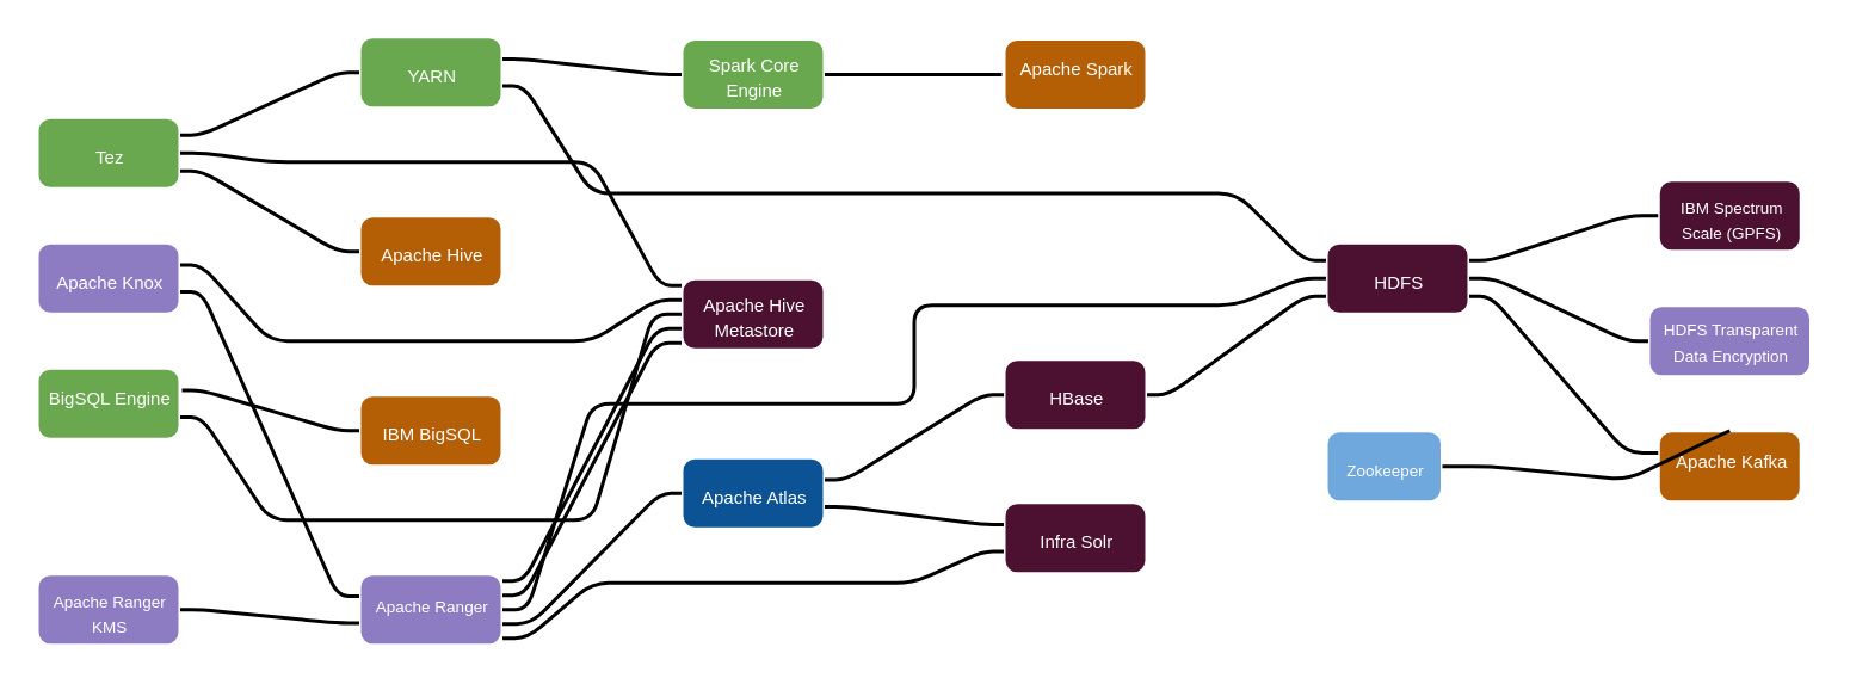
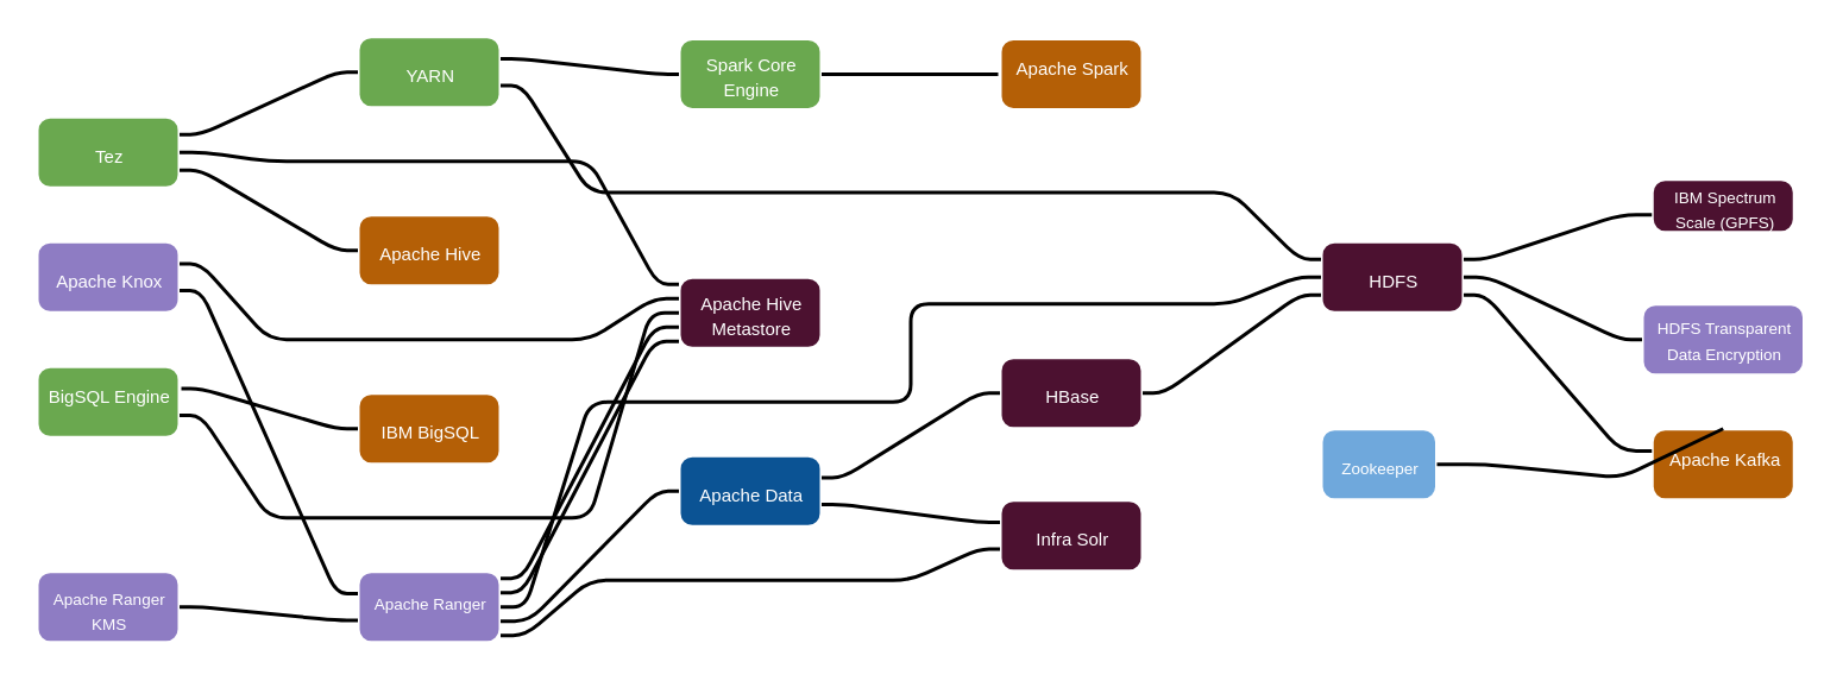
- <mxCell id="3" value="&lt;div style='width: 73.0px;height: 19.2px;word-break: break-word;'&gt;&lt;div align=&quot;center&quot;&gt;&lt;span style=&quot;font-family:Arial;text-decoration:none;color:#ffffff;font-size:9px; line-height: 0;&quot;&gt;&lt;span style=&quot;text-decoration:none; line-height: normal;&quot;&gt;IBM Spectrum Scale (GPFS)&lt;/span&gt;&lt;/span&gt;&lt;/div&gt;&lt;/div&gt;" style="shape=rect;rounded=1;arcSize=15;absoluteArcSize=1;shadow=0;strokeWidth=2;fillColor=#4c1130;strokeColor=#ffffff;opacity=100.0;html=1;nl2Br=0;verticalAlign=middle;align=center;spacingLeft=8.0;spacingRight=6;whiteSpace=wrap;gliffyId=4;" vertex="1" parent="1"><mxGeometry x="925.5" y="100" width="80" height="40" as="geometry" /></mxCell>
+ <mxCell id="3" value="&lt;div style='width: 73.0px;height: 19.2px;word-break: break-word;'&gt;&lt;div align=&quot;center&quot;&gt;&lt;span style=&quot;font-family:Arial;text-decoration:none;color:#ffffff;font-size:9px; line-height: 0;&quot;&gt;&lt;span style=&quot;text-decoration:none; line-height: normal;&quot;&gt;IBM Spectrum Scale (GPFS)&lt;/span&gt;&lt;/span&gt;&lt;/div&gt;&lt;/div&gt;" style="shape=rect;rounded=1;arcSize=15;absoluteArcSize=1;shadow=0;strokeWidth=2;fillColor=#4c1130;strokeColor=#ffffff;opacity=100.0;html=1;nl2Br=0;verticalAlign=middle;align=center;spacingLeft=8.0;spacingRight=6;whiteSpace=wrap;gliffyId=4;" vertex="1" parent="1"><mxGeometry x="925.5" y="100" width="80" height="30" as="geometry" /></mxCell>
- <mxCell id="19" value="&lt;div style='width: 73.0px;height: 10.4px;word-break: break-word;'&gt;&lt;div align=&quot;center&quot;&gt;&lt;span style=&quot;font-family:Arial;text-decoration:none;color:rgb(255, 255, 255);font-size:10px; line-height: normal;&quot;&gt; Apache Atlas&lt;/span&gt;&lt;/div&gt;&lt;/div&gt;" style="shape=rect;rounded=1;arcSize=15;absoluteArcSize=1;shadow=0;strokeWidth=2;fillColor=#0b5394;strokeColor=#ffffff;opacity=100.0;html=1;nl2Br=0;verticalAlign=middle;align=center;spacingLeft=8.0;spacingRight=6;whiteSpace=wrap;gliffyId=61;" vertex="1" parent="1"><mxGeometry x="380" y="255" width="80" height="40" as="geometry" /></mxCell>
+ <mxCell id="19" value="&lt;div style='width: 73.0px;height: 10.4px;word-break: break-word;'&gt;&lt;div align=&quot;center&quot;&gt;&lt;span style=&quot;font-family:Arial;text-decoration:none;color:rgb(255, 255, 255);font-size:10px; line-height: normal;&quot;&gt; Apache Data&lt;/span&gt;&lt;/div&gt;&lt;/div&gt;" style="shape=rect;rounded=1;arcSize=15;absoluteArcSize=1;shadow=0;strokeWidth=2;fillColor=#0b5394;strokeColor=#ffffff;opacity=100.0;html=1;nl2Br=0;verticalAlign=middle;align=center;spacingLeft=8.0;spacingRight=6;whiteSpace=wrap;gliffyId=61;" vertex="1" parent="1"><mxGeometry x="380" y="255" width="80" height="40" as="geometry" /></mxCell>
